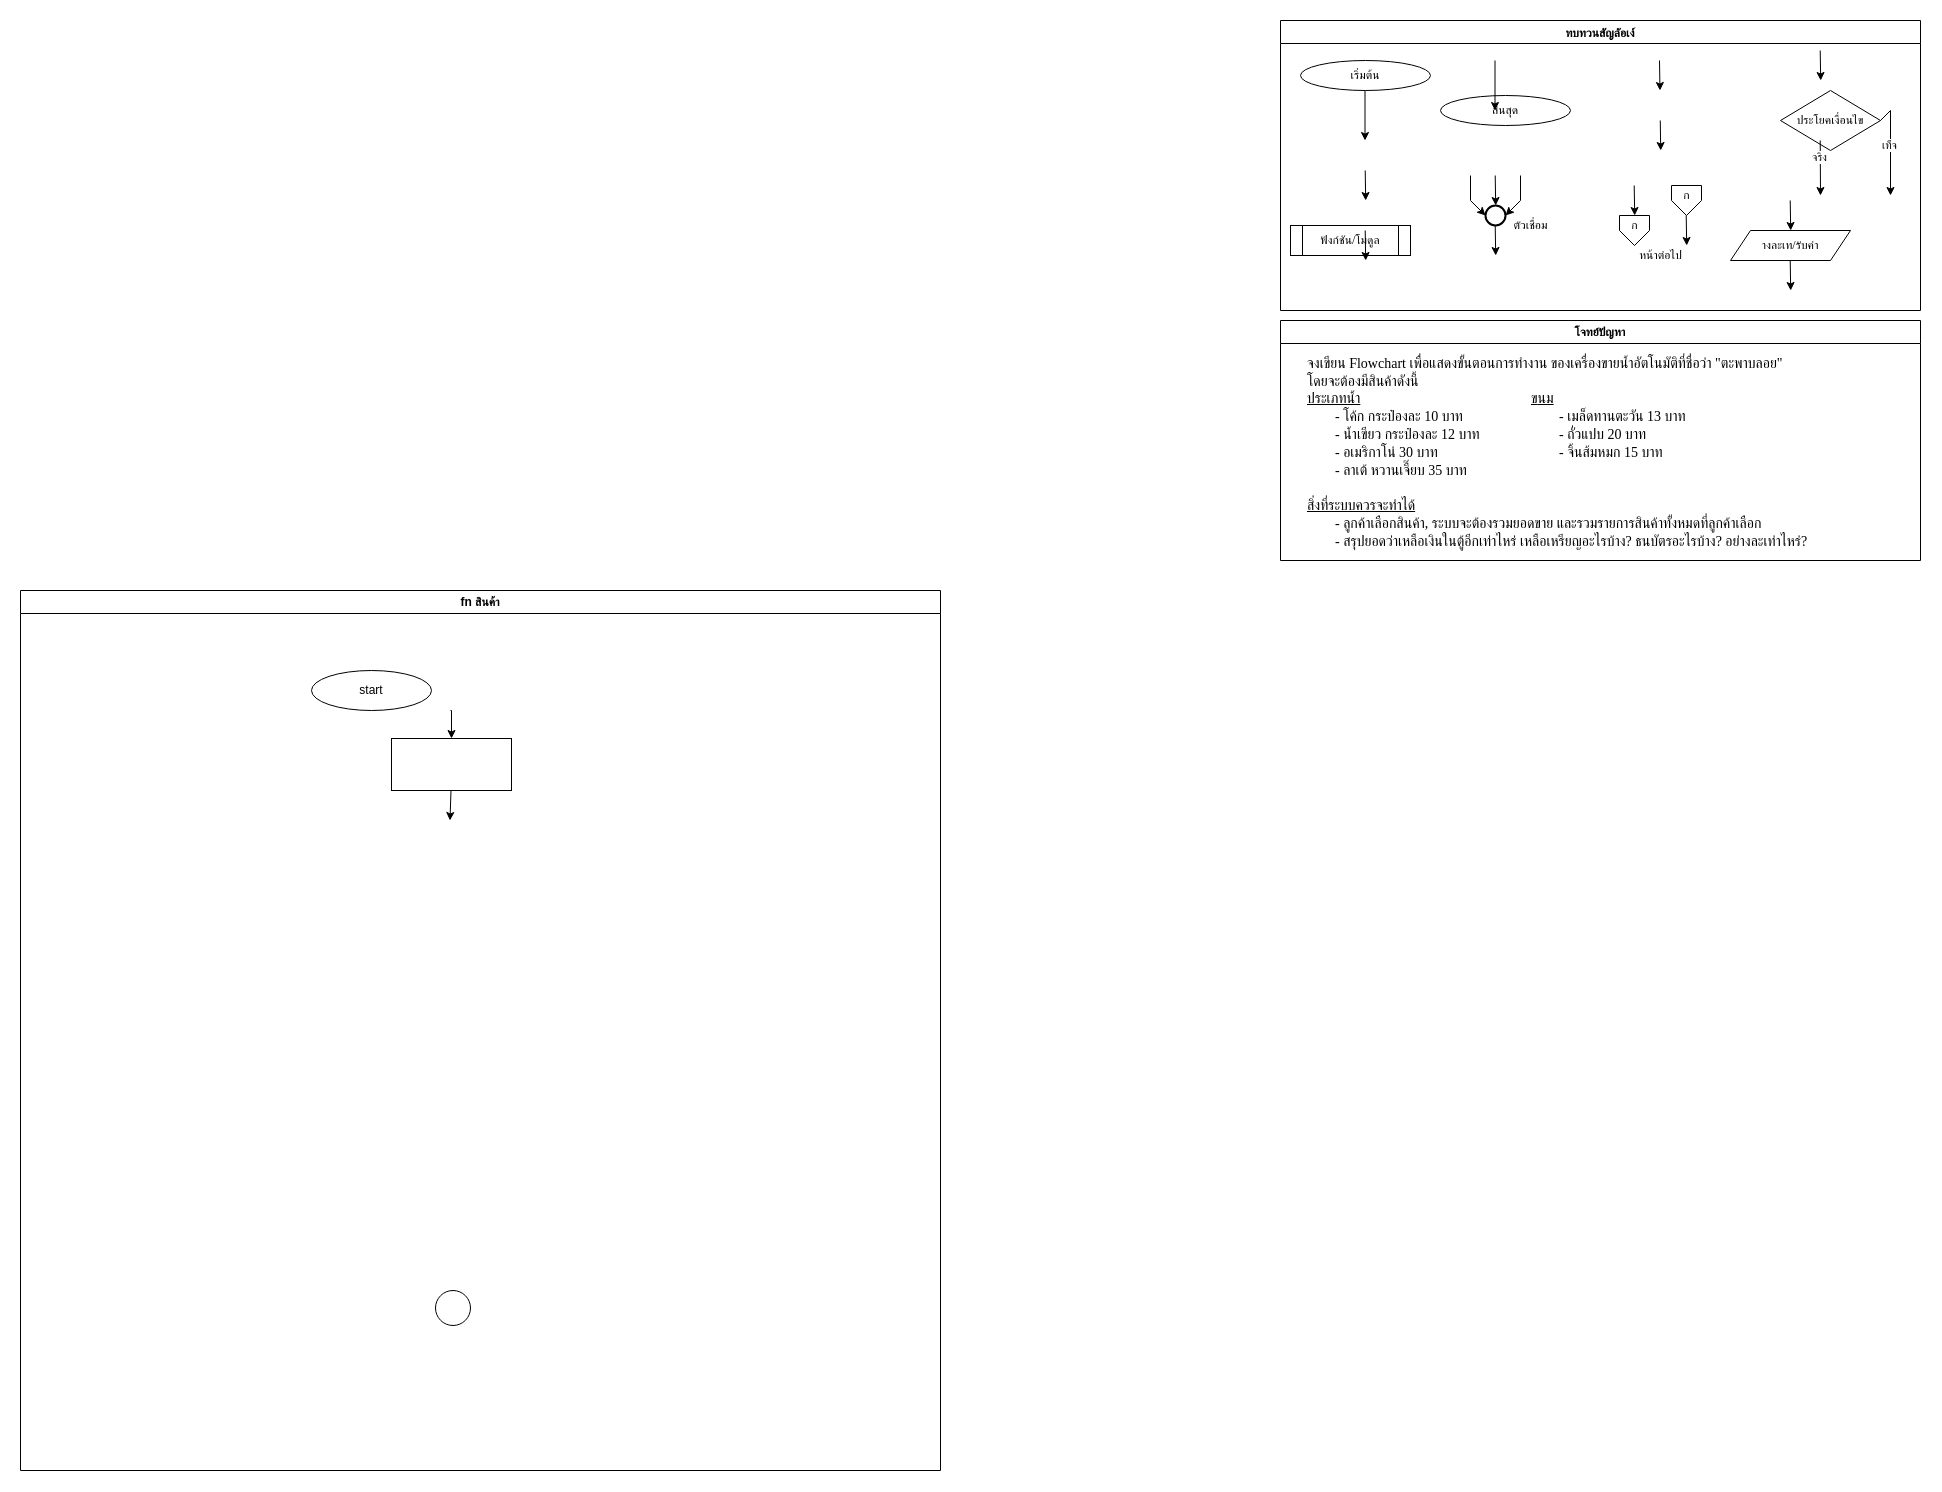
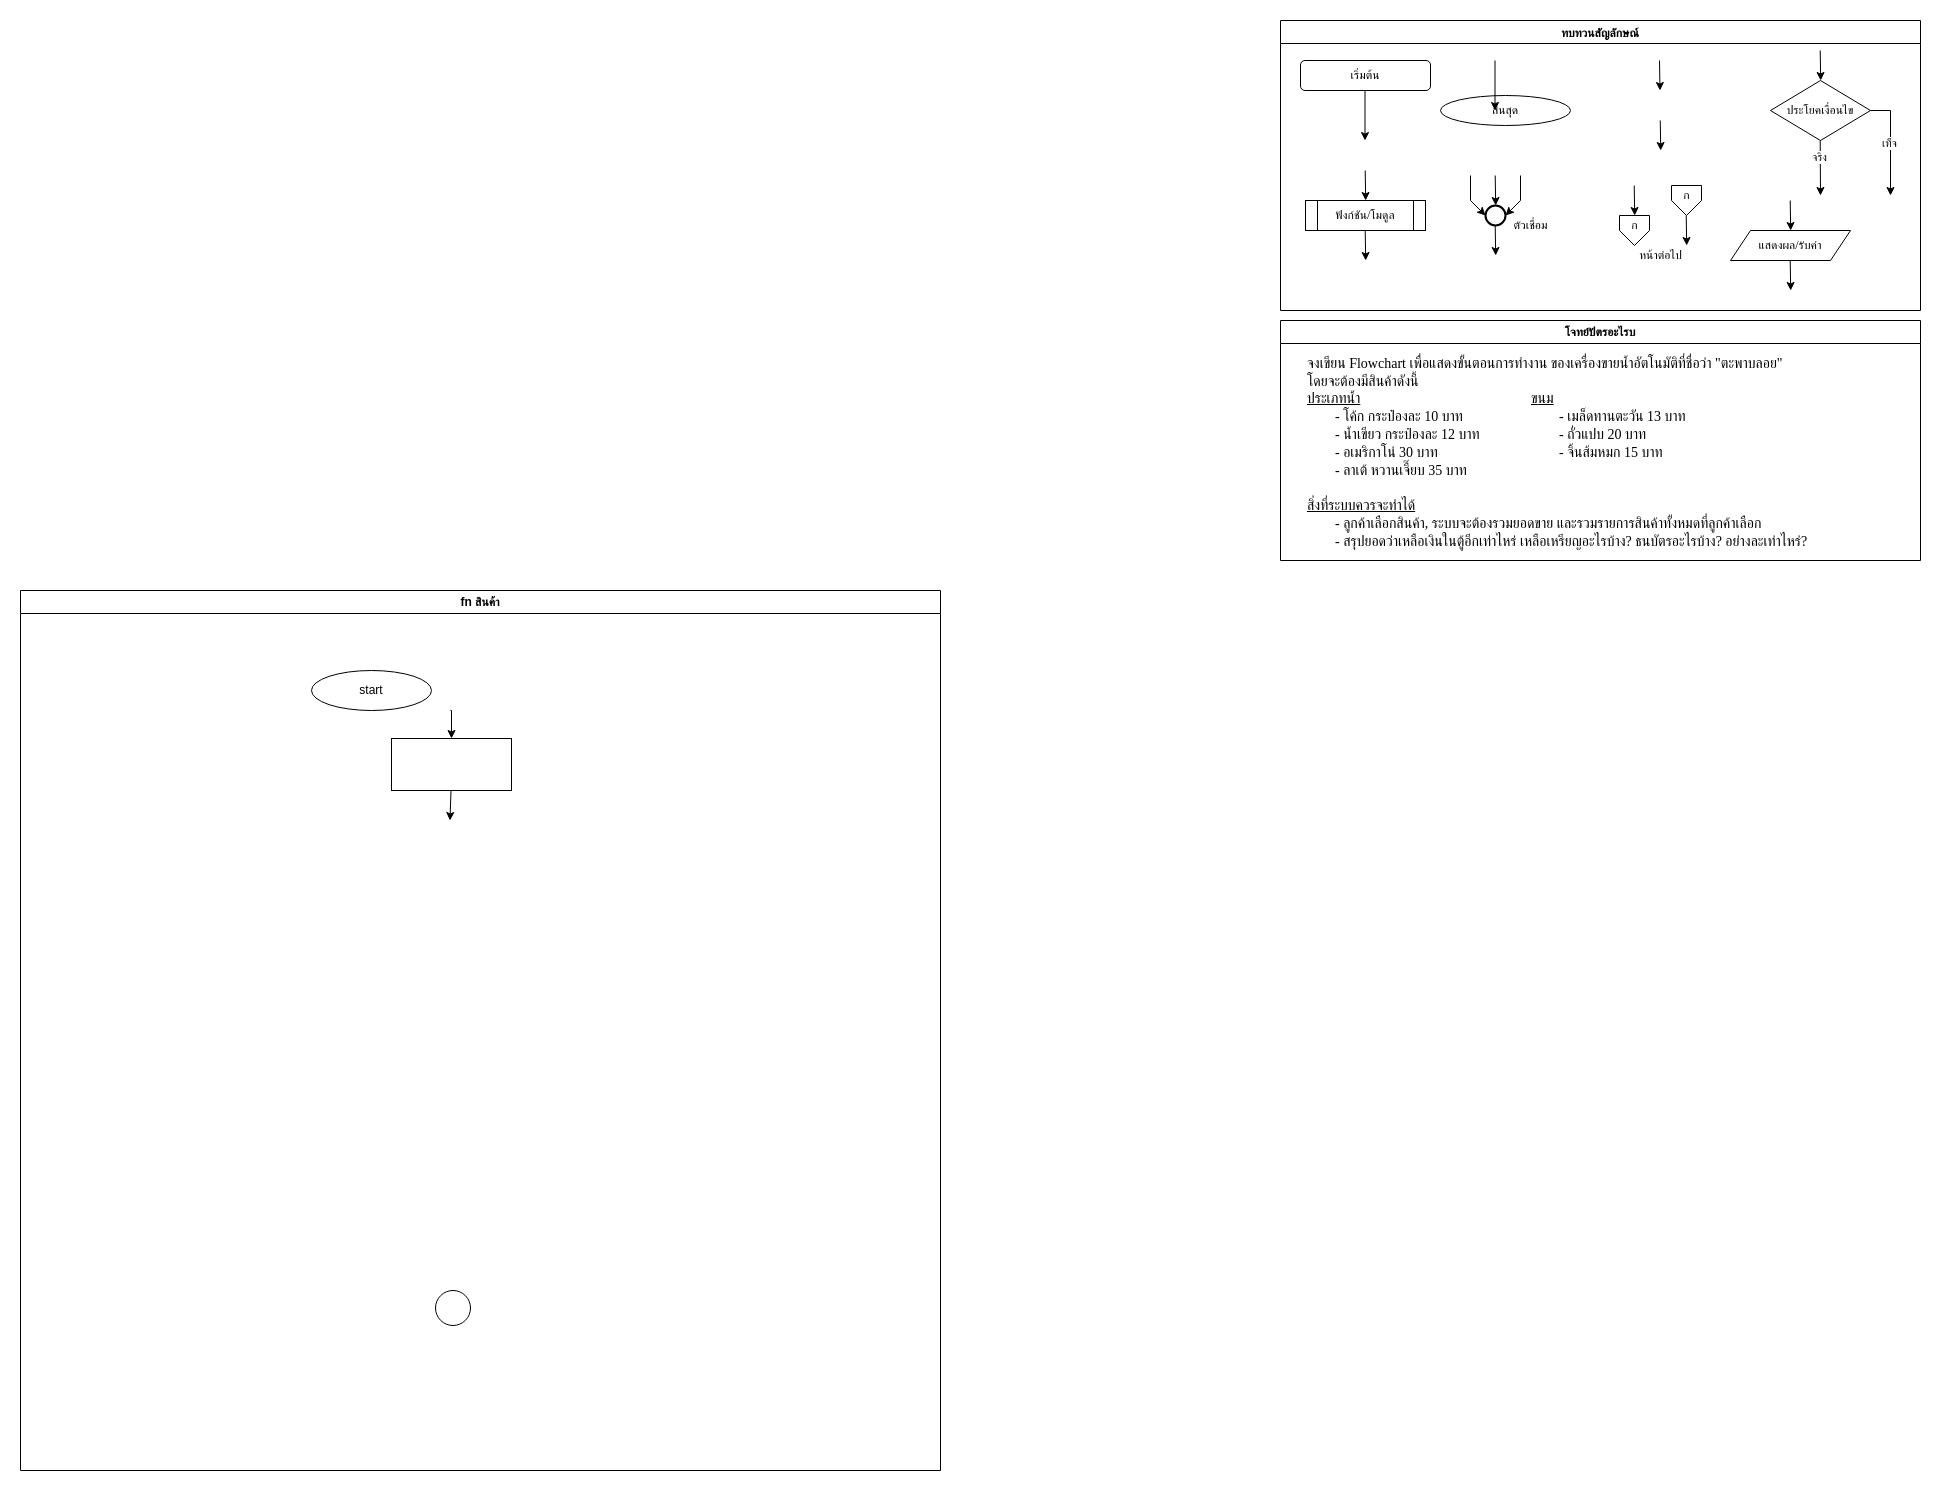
- <mxCell id="2" value="ทบทวนสัญลัอเง์" style="swimlane;fontFamily=Sarabun;fontSource=https%3A%2F%2Ffonts.googleapis.com%2Fcss%3Ffamily%3DSarabun;" parent="1" vertex="1"><mxGeometry x="1280" y="20" width="640" height="290" as="geometry" /></mxCell>
+ <mxCell id="2" value="ทบทวนสัญลักษณ์" style="swimlane;fontFamily=Sarabun;fontSource=https%3A%2F%2Ffonts.googleapis.com%2Fcss%3Ffamily%3DSarabun;" parent="1" vertex="1"><mxGeometry x="1280" y="20" width="640" height="290" as="geometry" /></mxCell>
- <mxCell id="3" value="&lt;font data-font-src=&quot;https://fonts.googleapis.com/css?family=Sarabun&quot; face=&quot;Sarabun&quot;&gt;เริ่มต้น&lt;/font&gt;" style="ellipse;whiteSpace=wrap;html=1;" parent="2" vertex="1"><mxGeometry x="20" y="40" width="130" height="30" as="geometry" /></mxCell>
+ <mxCell id="3" value="&lt;font data-font-src=&quot;https://fonts.googleapis.com/css?family=Sarabun&quot; face=&quot;Sarabun&quot;&gt;เริ่มต้น&lt;/font&gt;" style="whiteSpace=wrap;html=1;rounded=1;" parent="2" vertex="1"><mxGeometry x="20" y="40" width="130" height="30" as="geometry" /></mxCell>
- <mxCell id="9" value="ประโยคเงื่อนไข" style="rhombus;whiteSpace=wrap;html=1;fontFamily=Sarabun;fontSource=https%3A%2F%2Ffonts.googleapis.com%2Fcss%3Ffamily%3DSarabun;" parent="2" vertex="1"><mxGeometry x="500" y="70" width="100" height="60" as="geometry" /></mxCell>
+ <mxCell id="9" value="ประโยคเงื่อนไข" style="rhombus;whiteSpace=wrap;html=1;fontFamily=Sarabun;fontSource=https%3A%2F%2Ffonts.googleapis.com%2Fcss%3Ffamily%3DSarabun;" parent="2" vertex="1"><mxGeometry x="490" y="60" width="100" height="60" as="geometry" /></mxCell>
- <mxCell id="15" value="&lt;font data-font-src=&quot;https://fonts.googleapis.com/css?family=Sarabun&quot; face=&quot;Sarabun&quot;&gt;ฟังก์ชัน/โมดูล&lt;/font&gt;" style="shape=process;whiteSpace=wrap;html=1;backgroundOutline=1;" parent="2" vertex="1"><mxGeometry x="10" y="205" width="120" height="30" as="geometry" /></mxCell>
+ <mxCell id="15" value="&lt;font data-font-src=&quot;https://fonts.googleapis.com/css?family=Sarabun&quot; face=&quot;Sarabun&quot;&gt;ฟังก์ชัน/โมดูล&lt;/font&gt;" style="shape=process;whiteSpace=wrap;html=1;backgroundOutline=1;" parent="2" vertex="1"><mxGeometry x="25" y="180" width="120" height="30" as="geometry" /></mxCell>
- <mxCell id="31" value="างละเท/รับค่า" style="shape=parallelogram;perimeter=parallelogramPerimeter;whiteSpace=wrap;html=1;fixedSize=1;fontFamily=Sarabun;fontSource=https%3A%2F%2Ffonts.googleapis.com%2Fcss%3Ffamily%3DSarabun;" parent="2" vertex="1"><mxGeometry x="450" y="210" width="120" height="30" as="geometry" /></mxCell>
+ <mxCell id="31" value="แสดงผล/รับค่า" style="shape=parallelogram;perimeter=parallelogramPerimeter;whiteSpace=wrap;html=1;fixedSize=1;fontFamily=Sarabun;fontSource=https%3A%2F%2Ffonts.googleapis.com%2Fcss%3Ffamily%3DSarabun;" parent="2" vertex="1"><mxGeometry x="450" y="210" width="120" height="30" as="geometry" /></mxCell>
- <mxCell id="34" value="&lt;font data-font-src=&quot;https://fonts.googleapis.com/css?family=Sarabun&quot; face=&quot;Sarabun&quot;&gt;โจทย์ปัญหา&lt;/font&gt;" style="swimlane;whiteSpace=wrap;html=1;" parent="1" vertex="1"><mxGeometry x="1280" y="320" width="640" height="240" as="geometry" /></mxCell>
+ <mxCell id="34" value="&lt;font data-font-src=&quot;https://fonts.googleapis.com/css?family=Sarabun&quot; face=&quot;Sarabun&quot;&gt;โจทย์ปัตรอะไรบ&lt;/font&gt;" style="swimlane;whiteSpace=wrap;html=1;" parent="1" vertex="1"><mxGeometry x="1280" y="320" width="640" height="240" as="geometry" /></mxCell>
